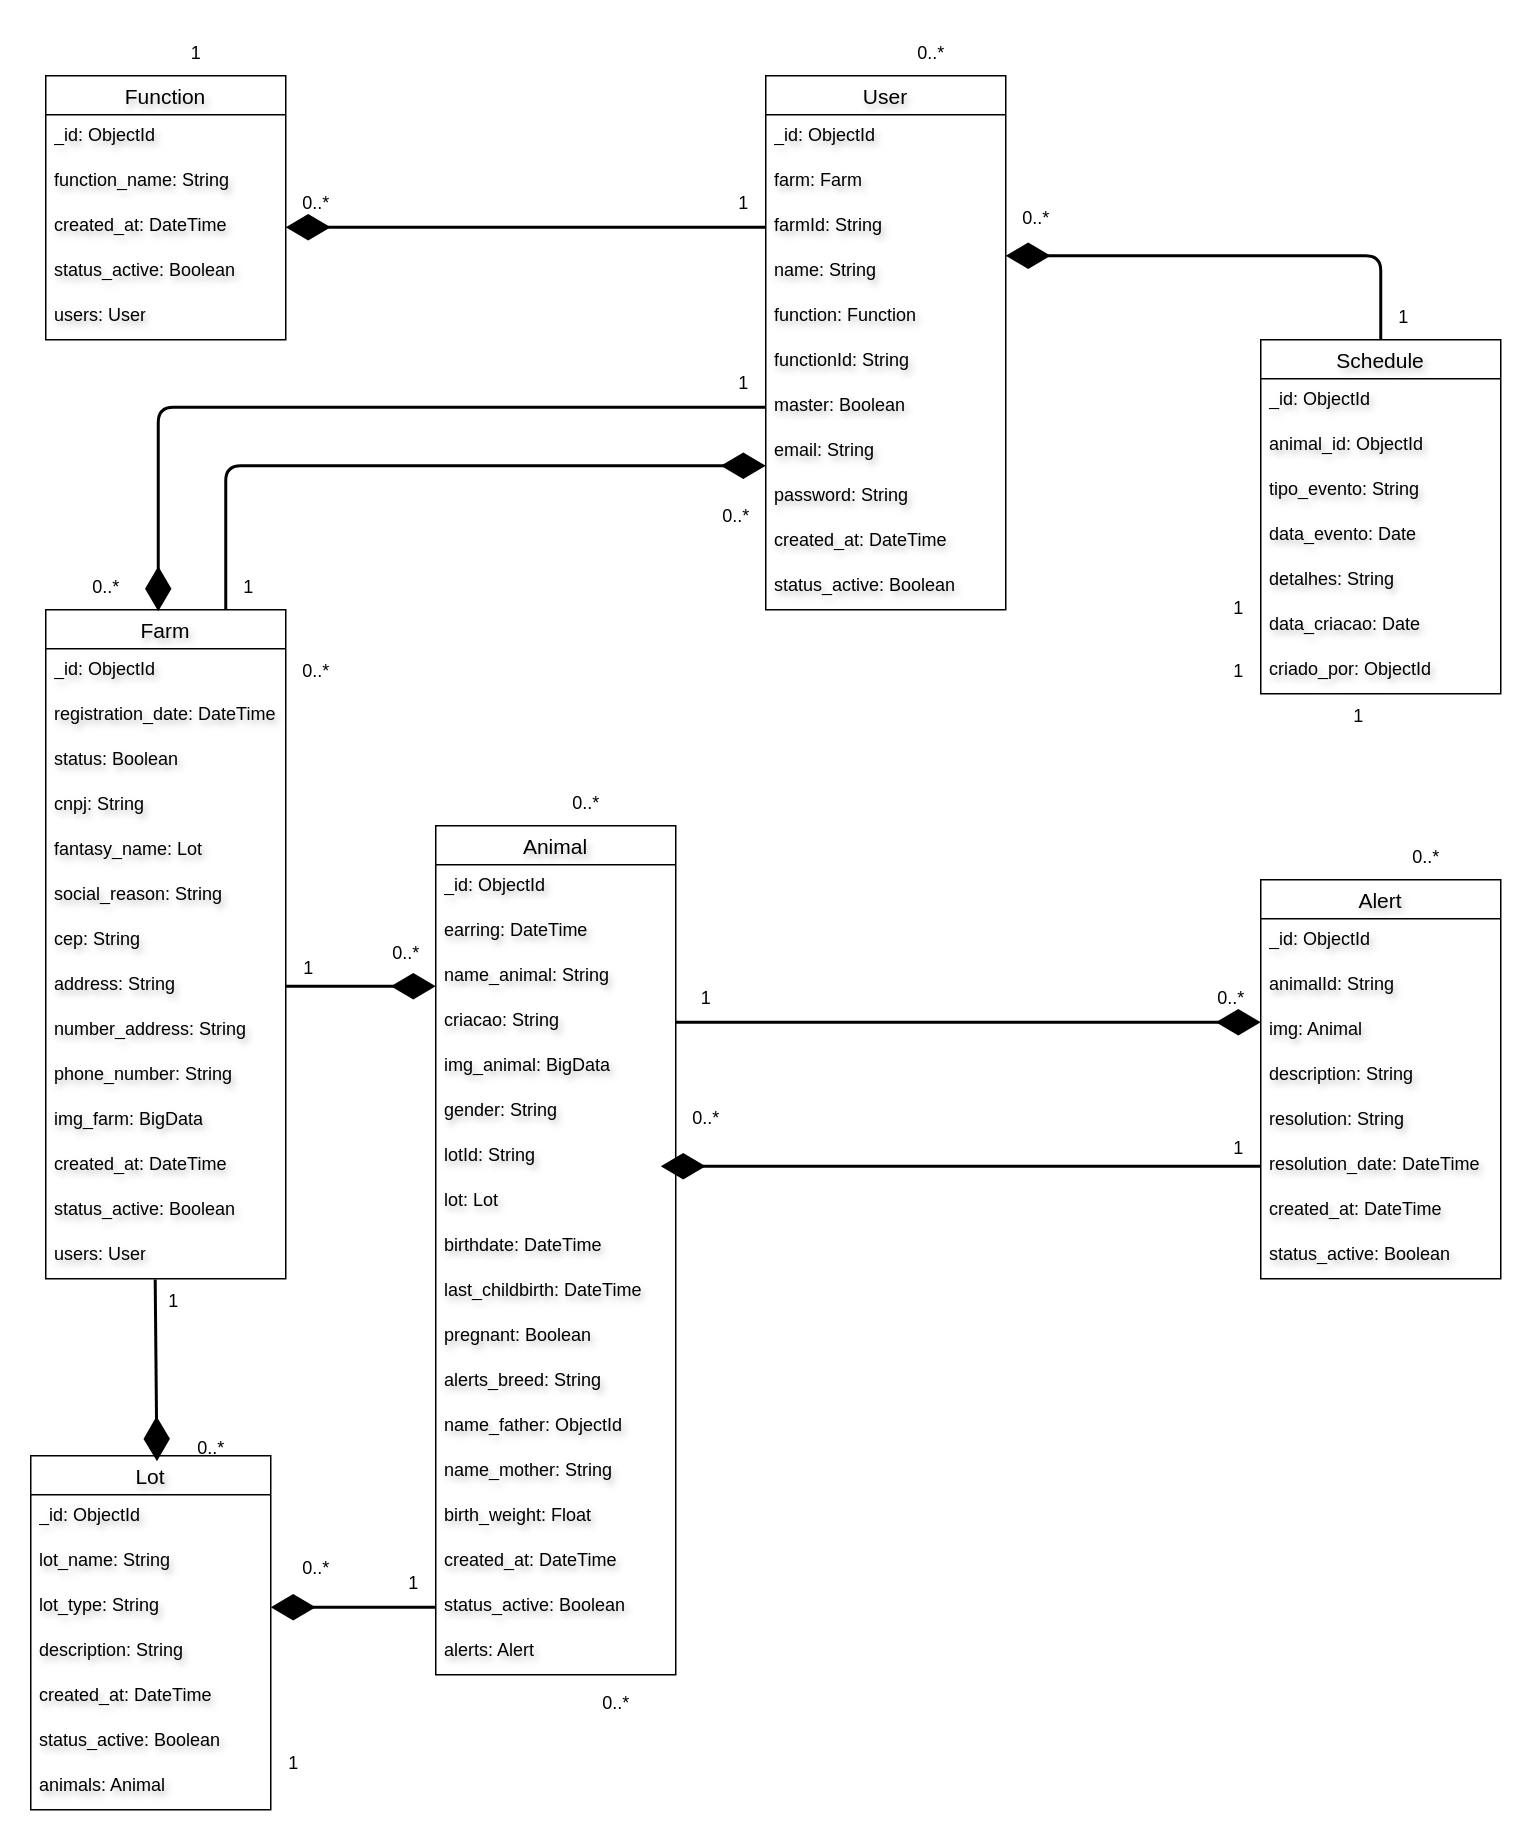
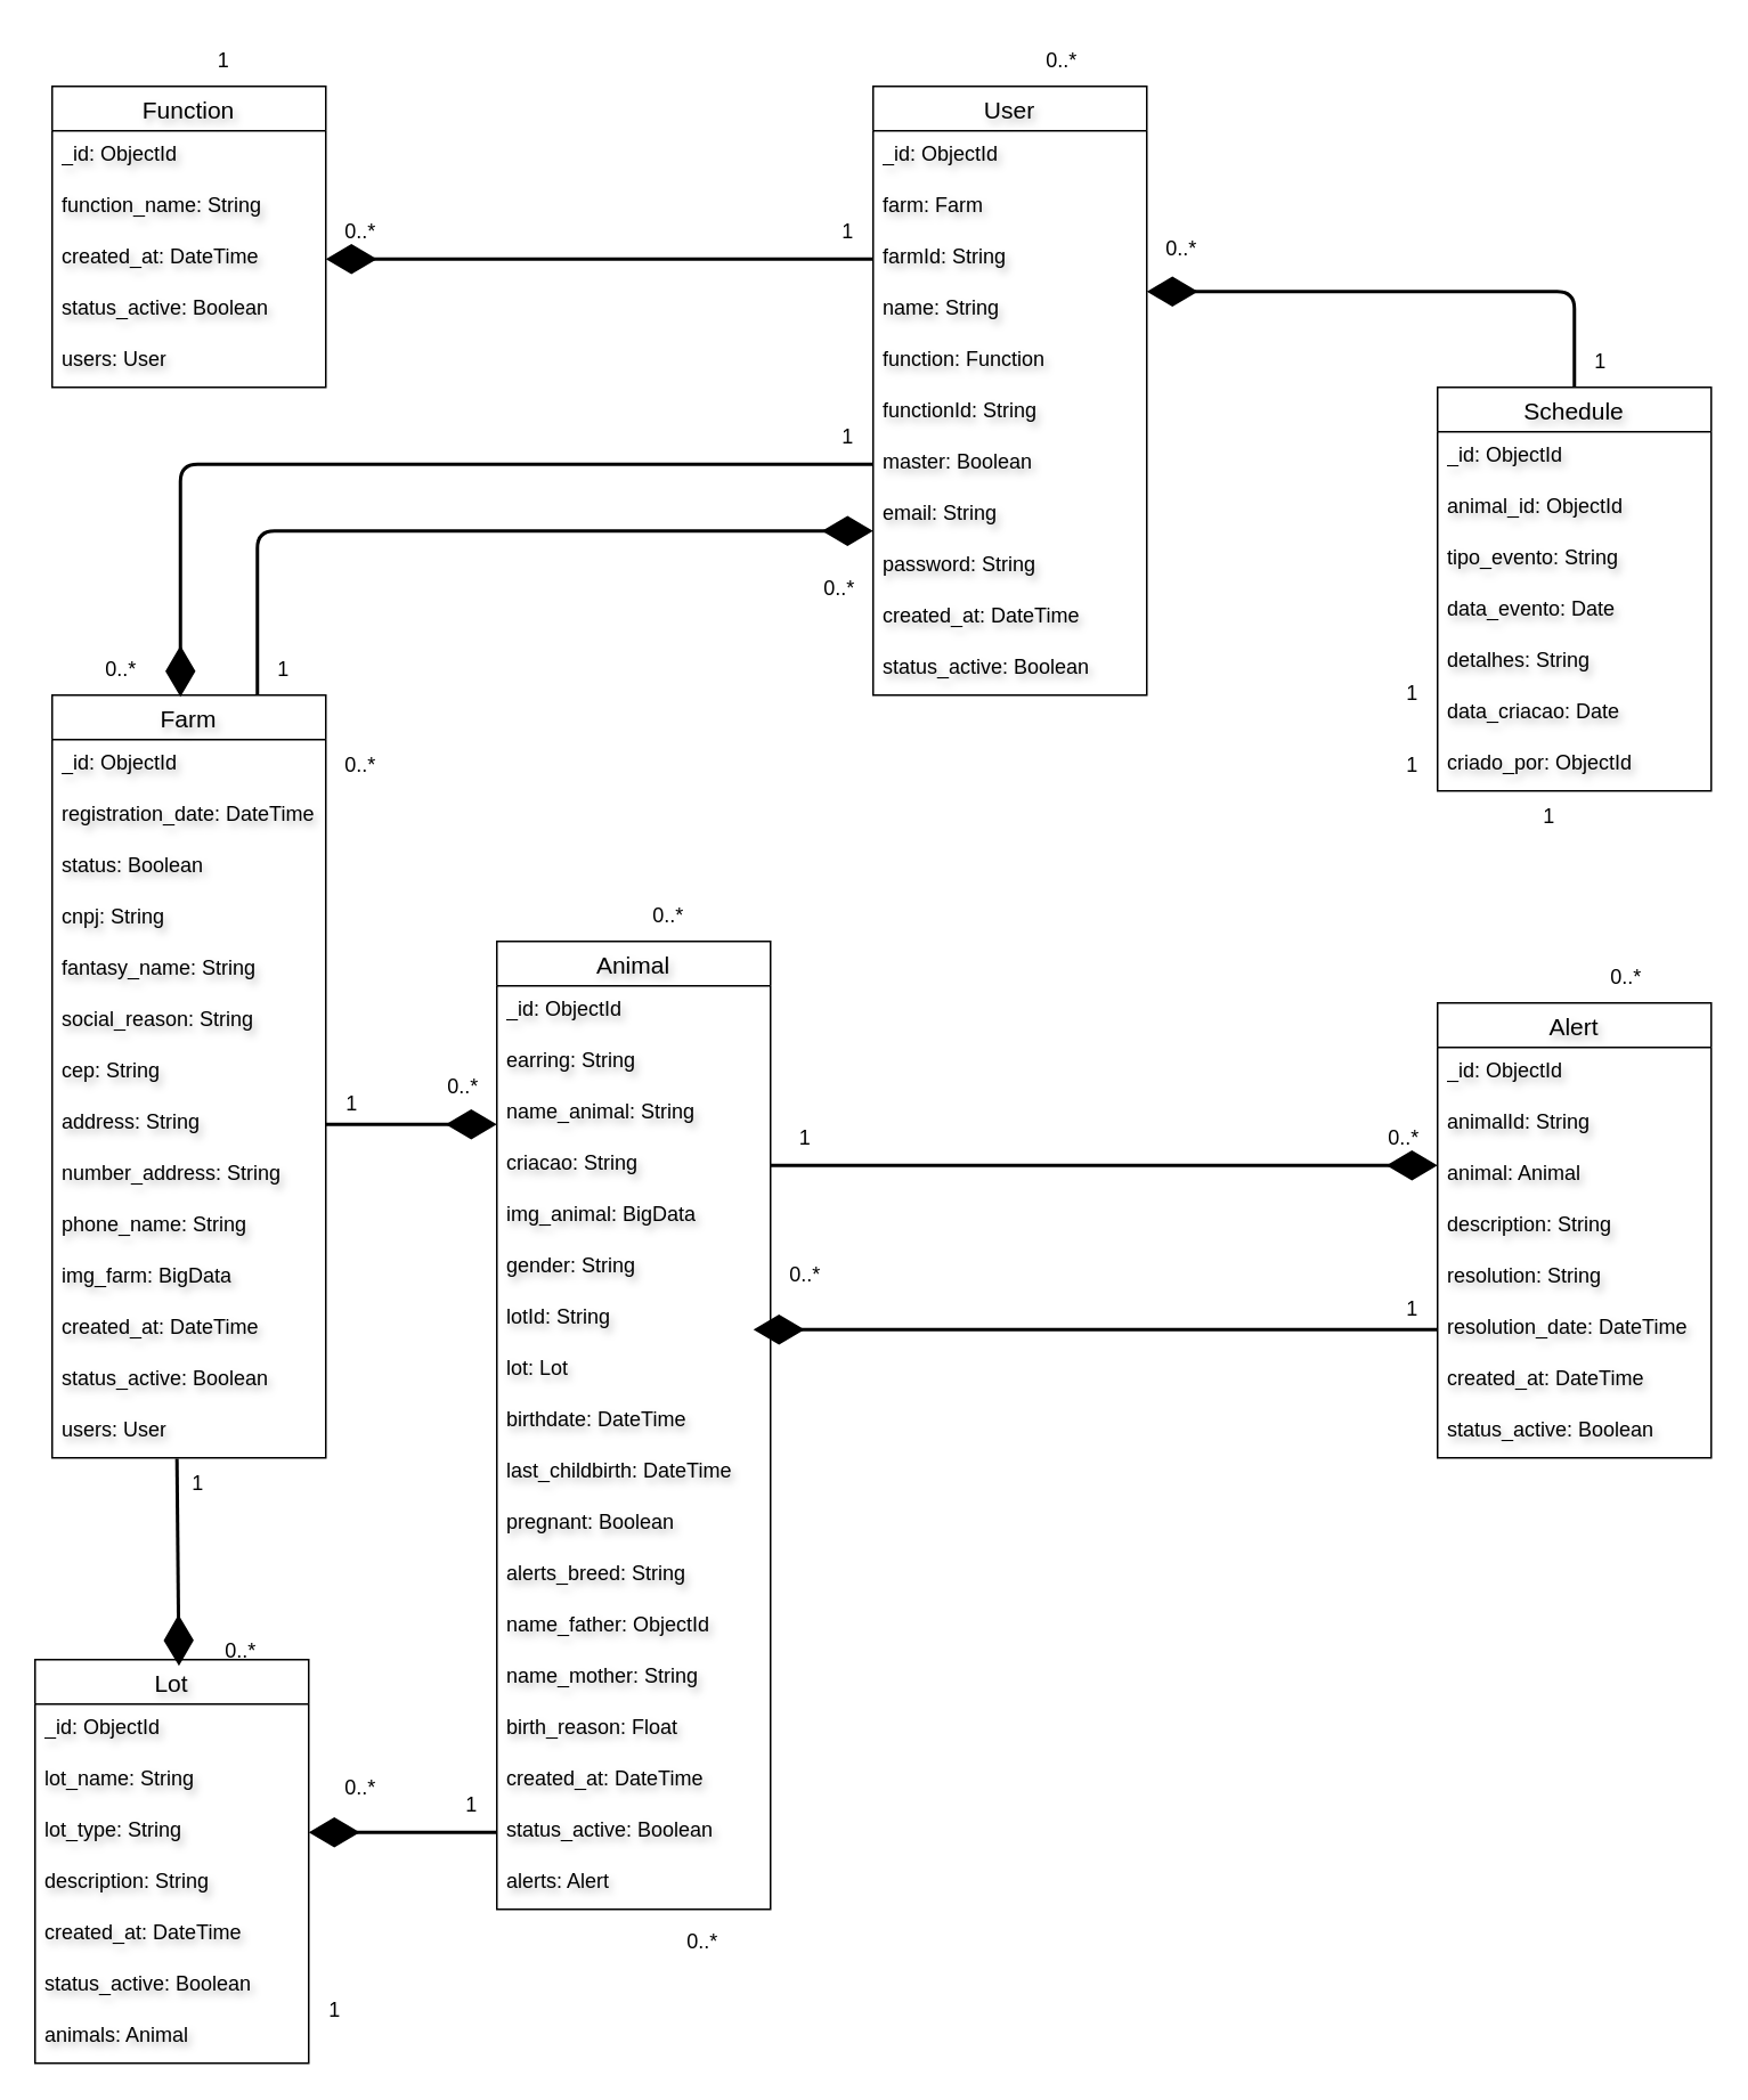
- <mxCell id="19" value="fantasy_name: Lot" style="text;strokeColor=none;fillColor=none;spacingLeft=4;spacingRight=4;overflow=hidden;rotatable=0;points=[[0,0.5],[1,0.5]];portConstraint=eastwest;fontSize=12;whiteSpace=wrap;html=1;textShadow=1;" parent="14" vertex="1"><mxGeometry y="146" width="160" height="30" as="geometry" /></mxCell>
+ <mxCell id="19" value="fantasy_name: String" style="text;strokeColor=none;fillColor=none;spacingLeft=4;spacingRight=4;overflow=hidden;rotatable=0;points=[[0,0.5],[1,0.5]];portConstraint=eastwest;fontSize=12;whiteSpace=wrap;html=1;textShadow=1;" parent="14" vertex="1"><mxGeometry y="146" width="160" height="30" as="geometry" /></mxCell>
- <mxCell id="31" value="earring: DateTime" style="text;strokeColor=none;fillColor=none;spacingLeft=4;spacingRight=4;overflow=hidden;rotatable=0;points=[[0,0.5],[1,0.5]];portConstraint=eastwest;fontSize=12;whiteSpace=wrap;html=1;textShadow=1;" parent="29" vertex="1"><mxGeometry y="56" width="160" height="30" as="geometry" /></mxCell>
+ <mxCell id="31" value="earring: String" style="text;strokeColor=none;fillColor=none;spacingLeft=4;spacingRight=4;overflow=hidden;rotatable=0;points=[[0,0.5],[1,0.5]];portConstraint=eastwest;fontSize=12;whiteSpace=wrap;html=1;textShadow=1;" parent="29" vertex="1"><mxGeometry y="56" width="160" height="30" as="geometry" /></mxCell>
- <mxCell id="51" value="img: Animal" style="text;strokeColor=none;fillColor=none;spacingLeft=4;spacingRight=4;overflow=hidden;rotatable=0;points=[[0,0.5],[1,0.5]];portConstraint=eastwest;fontSize=12;whiteSpace=wrap;html=1;textShadow=1;" parent="48" vertex="1"><mxGeometry y="86" width="160" height="30" as="geometry" /></mxCell>
+ <mxCell id="51" value="animal: Animal" style="text;strokeColor=none;fillColor=none;spacingLeft=4;spacingRight=4;overflow=hidden;rotatable=0;points=[[0,0.5],[1,0.5]];portConstraint=eastwest;fontSize=12;whiteSpace=wrap;html=1;textShadow=1;" parent="48" vertex="1"><mxGeometry y="86" width="160" height="30" as="geometry" /></mxCell>
- <mxCell id="24" value="phone_number: String" style="text;strokeColor=none;fillColor=none;spacingLeft=4;spacingRight=4;overflow=hidden;rotatable=0;points=[[0,0.5],[1,0.5]];portConstraint=eastwest;fontSize=12;whiteSpace=wrap;html=1;textShadow=1;" parent="14" vertex="1"><mxGeometry y="296" width="160" height="30" as="geometry" /></mxCell>
+ <mxCell id="24" value="phone_name: String" style="text;strokeColor=none;fillColor=none;spacingLeft=4;spacingRight=4;overflow=hidden;rotatable=0;points=[[0,0.5],[1,0.5]];portConstraint=eastwest;fontSize=12;whiteSpace=wrap;html=1;textShadow=1;" parent="14" vertex="1"><mxGeometry y="296" width="160" height="30" as="geometry" /></mxCell>
- <mxCell id="44" value="birth_weight: Float" style="text;strokeColor=none;fillColor=none;spacingLeft=4;spacingRight=4;overflow=hidden;rotatable=0;points=[[0,0.5],[1,0.5]];portConstraint=eastwest;fontSize=12;whiteSpace=wrap;html=1;textShadow=1;" parent="29" vertex="1"><mxGeometry y="446" width="160" height="30" as="geometry" /></mxCell>
+ <mxCell id="44" value="birth_reason: Float" style="text;strokeColor=none;fillColor=none;spacingLeft=4;spacingRight=4;overflow=hidden;rotatable=0;points=[[0,0.5],[1,0.5]];portConstraint=eastwest;fontSize=12;whiteSpace=wrap;html=1;textShadow=1;" parent="29" vertex="1"><mxGeometry y="446" width="160" height="30" as="geometry" /></mxCell>
